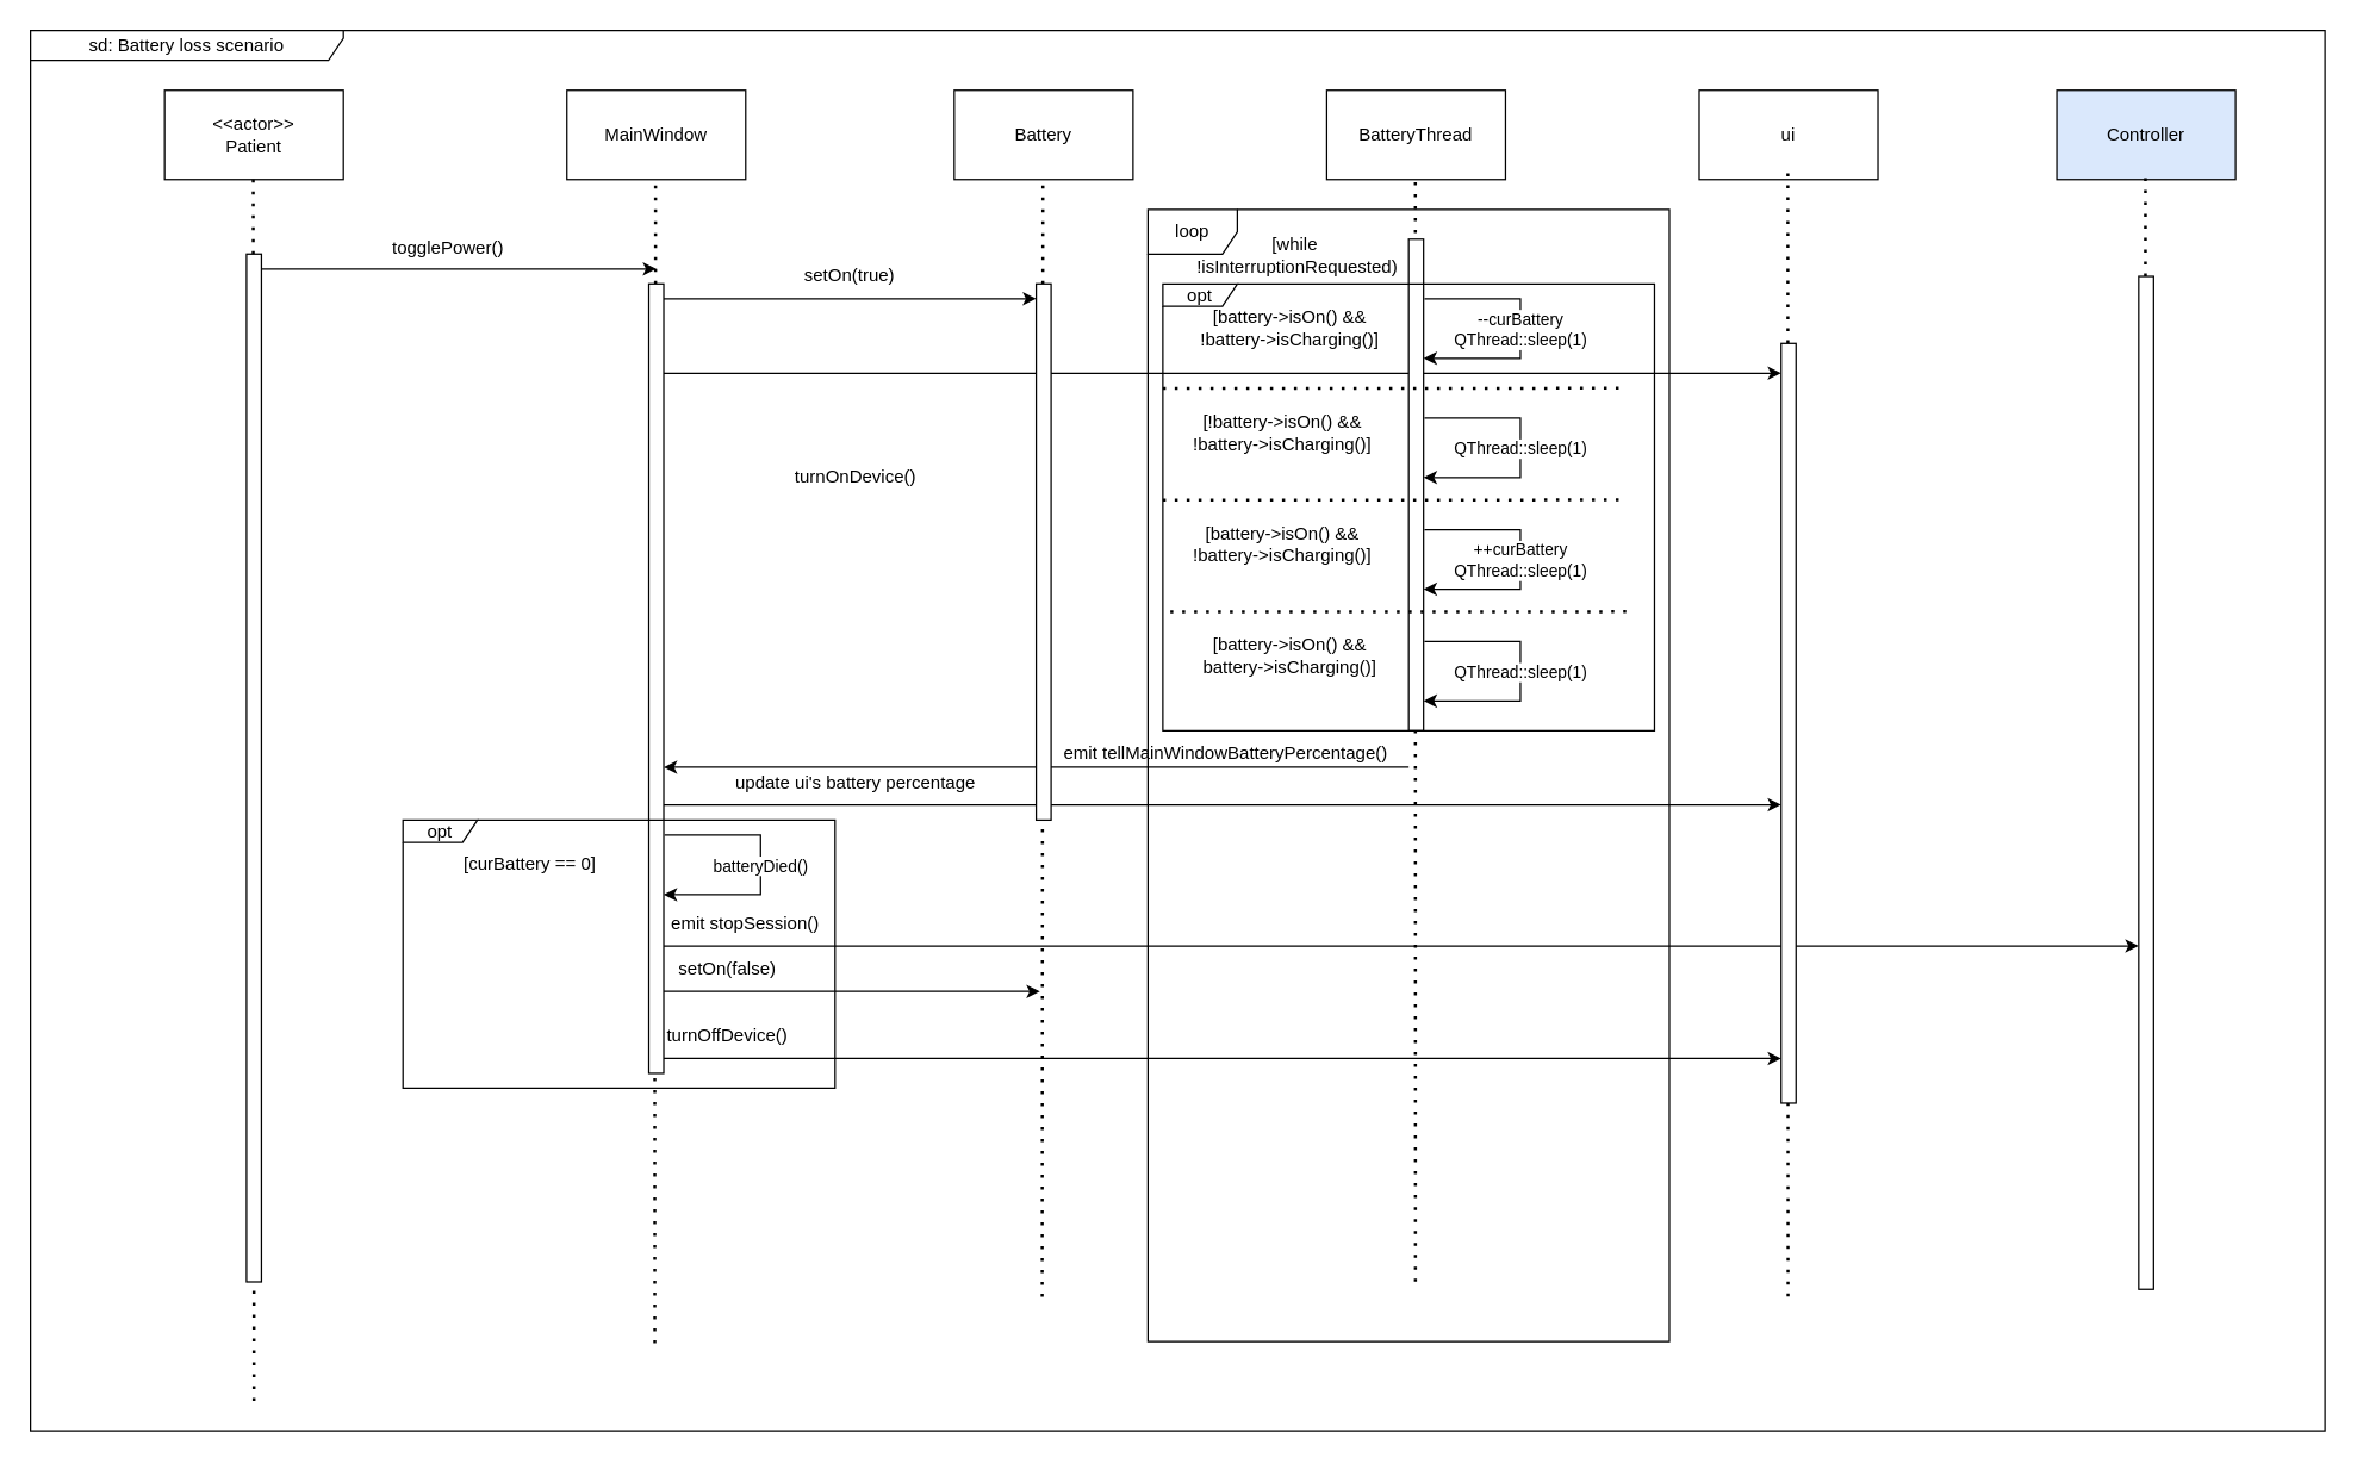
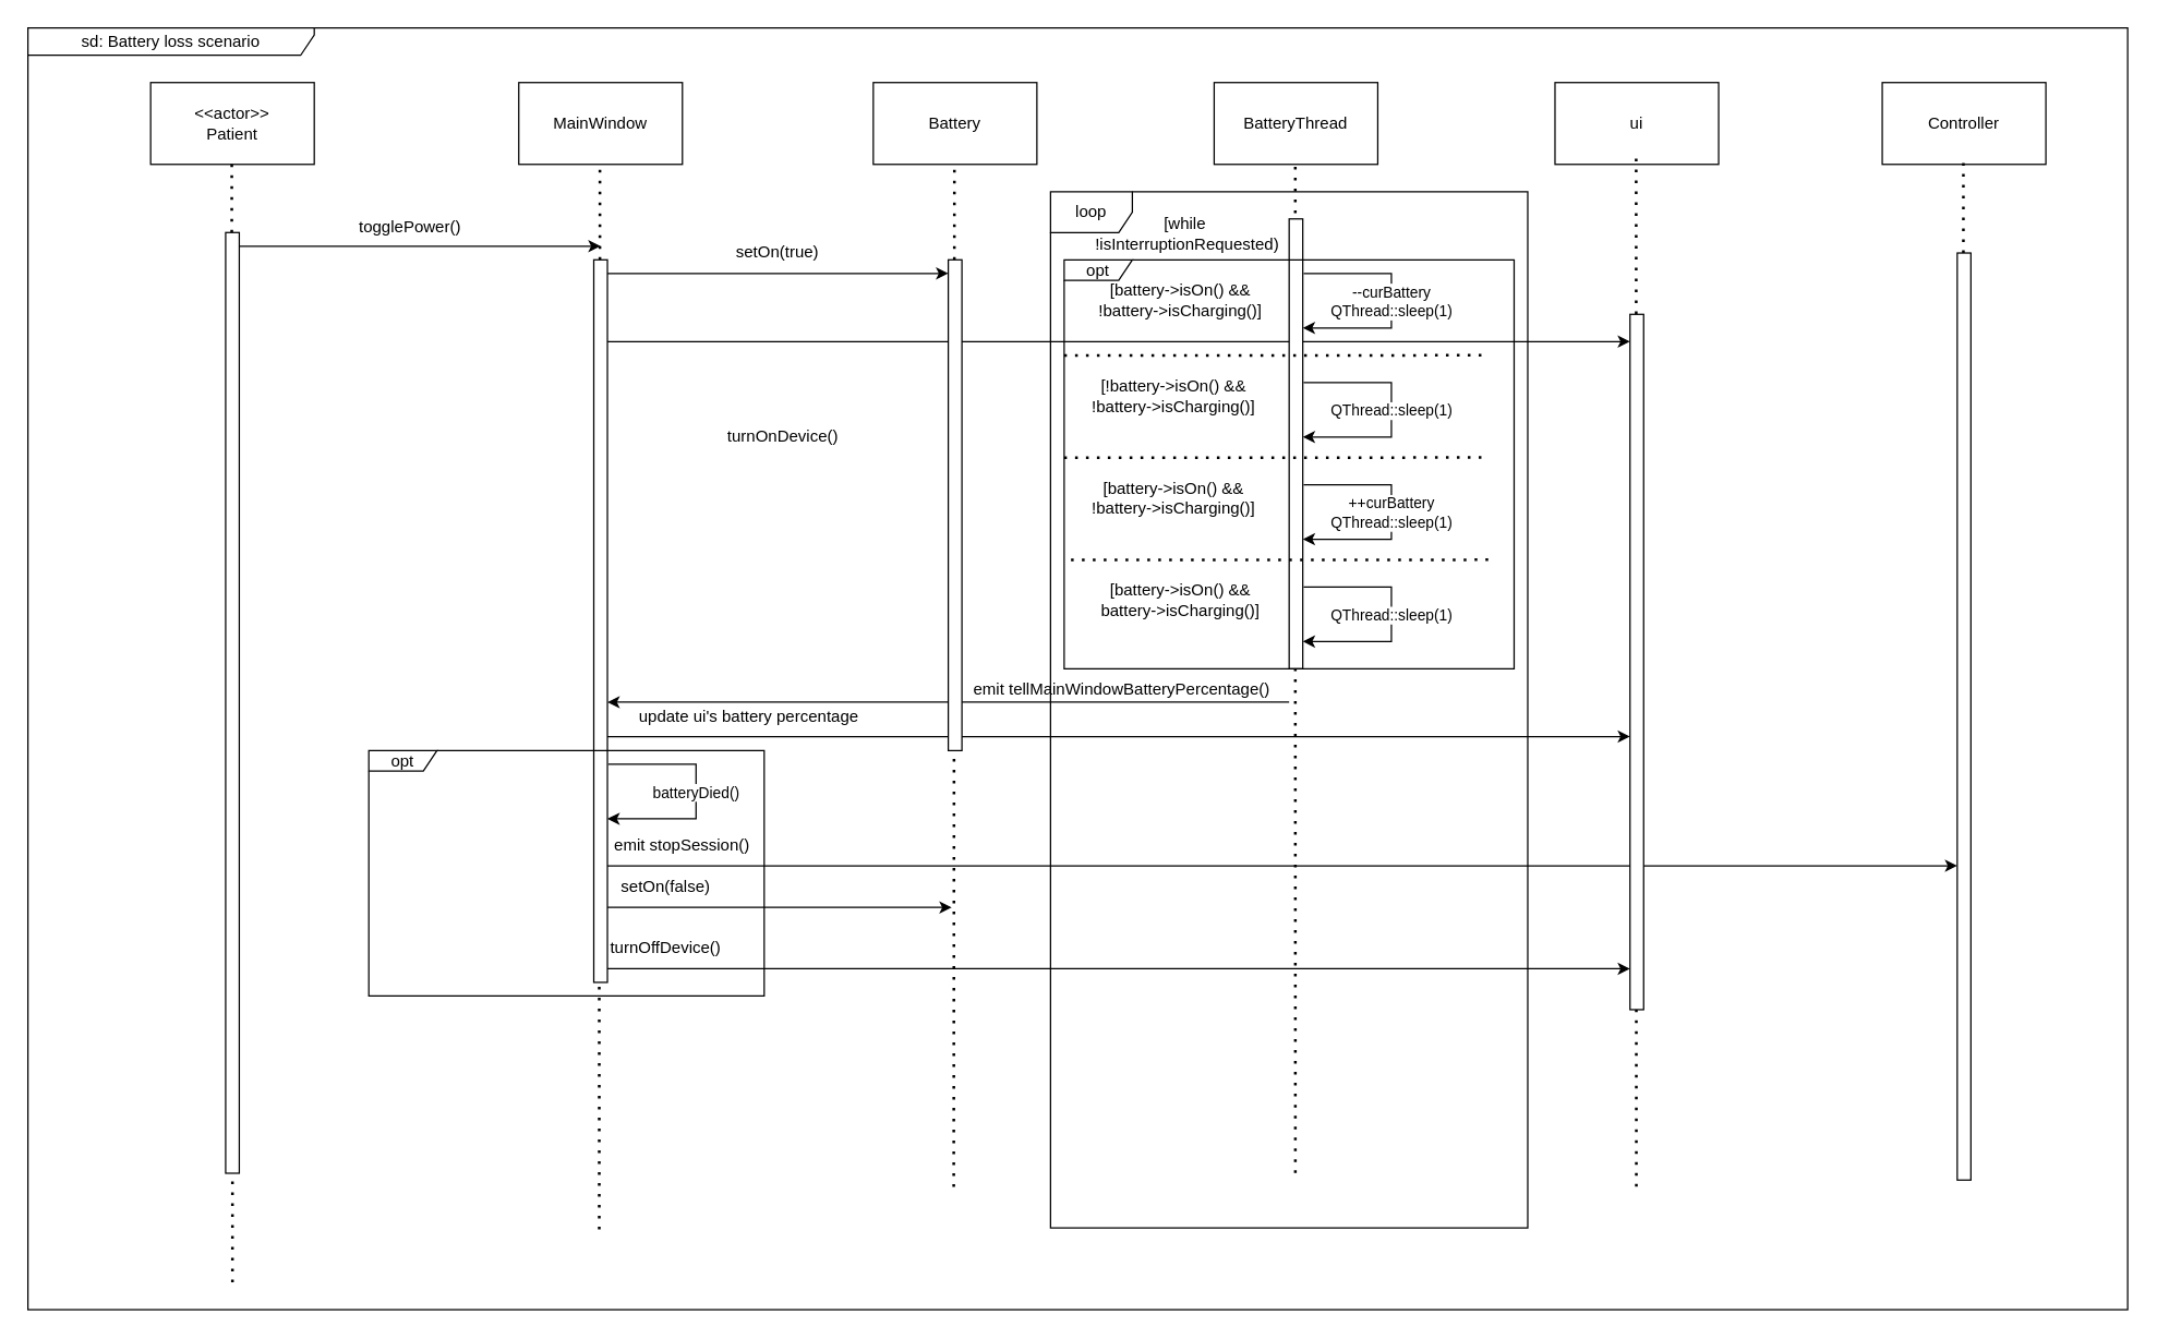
- <mxCell id="54" value="Controller" style="rounded=0;whiteSpace=wrap;html=1;fillColor=#dae8fc;" vertex="1" parent="1"><mxGeometry x="1380" y="60" width="120" height="60" as="geometry" /></mxCell>
+ <mxCell id="54" value="Controller" style="rounded=0;whiteSpace=wrap;html=1;" vertex="1" parent="1"><mxGeometry x="1380" y="60" width="120" height="60" as="geometry" /></mxCell>
- <mxCell id="47" value="update ui's battery percentage" style="text;html=1;align=center;verticalAlign=middle;whiteSpace=wrap;rounded=0;" vertex="1" parent="1"><mxGeometry x="483.89" y="509.69" width="180" height="30" as="geometry" /></mxCell>
+ <mxCell id="47" value="update ui's battery percentage" style="text;html=1;align=center;verticalAlign=middle;whiteSpace=wrap;rounded=0;" vertex="1" parent="1"><mxGeometry x="458.89" y="509.69" width="180" height="30" as="geometry" /></mxCell>
- <mxCell id="53" value="[curBattery == 0]" style="text;html=1;align=center;verticalAlign=middle;resizable=0;points=[];autosize=1;strokeColor=none;fillColor=none;" vertex="1" parent="1"><mxGeometry x="300" y="565" width="110" height="30" as="geometry" /></mxCell>
